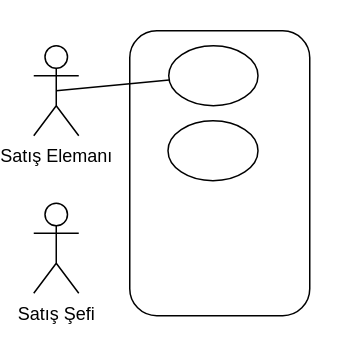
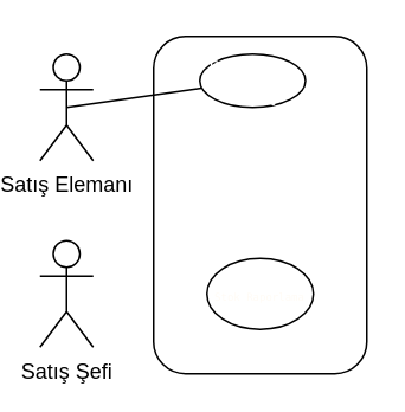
- <mxCell id="5" value="&lt;font face=&quot;monospace&quot; style=&quot;font-size: 10px&quot;&gt;&lt;font color=&quot;#ffffff&quot;&gt;Sipariş&amp;nbsp;&lt;br&gt;Giriş&lt;/font&gt;&lt;br&gt;&lt;/font&gt;" style="ellipse;whiteSpace=wrap;html=1;fillColor=none;" vertex="1" parent="1"><mxGeometry x="110" y="30" width="59.5" height="40" as="geometry" /></mxCell>
+ <mxCell id="5" value="&lt;font face=&quot;monospace&quot; style=&quot;font-size: 10px&quot;&gt;&lt;font color=&quot;#ffffff&quot;&gt;Sipariş&amp;nbsp;&lt;br&gt;Giriş&lt;/font&gt;&lt;br&gt;&lt;/font&gt;" style="ellipse;whiteSpace=wrap;html=1;fillColor=none;" vertex="1" parent="1"><mxGeometry x="110" y="30" width="59.5" height="30" as="geometry" /></mxCell>
- <mxCell id="8" value="&lt;span style=&quot;font-family: monospace&quot;&gt;&lt;font style=&quot;font-size: 8px&quot; color=&quot;#ffffff&quot;&gt;Sipariş İptal&lt;/font&gt;&lt;/span&gt;" style="ellipse;whiteSpace=wrap;html=1;fillColor=none;strokeOpacity=100;" vertex="1" parent="1"><mxGeometry x="109.5" y="80" width="60" height="40" as="geometry" /></mxCell>
+ <mxCell id="6" value="&lt;font color=&quot;#fffbf5&quot; face=&quot;monospace&quot;&gt;&lt;span style=&quot;font-size: 6px&quot;&gt;Stok Raporlama&lt;/span&gt;&lt;/font&gt;" style="ellipse;whiteSpace=wrap;html=1;fillColor=none;" vertex="1" parent="1"><mxGeometry x="114" y="145" width="60" height="40" as="geometry" /></mxCell>
